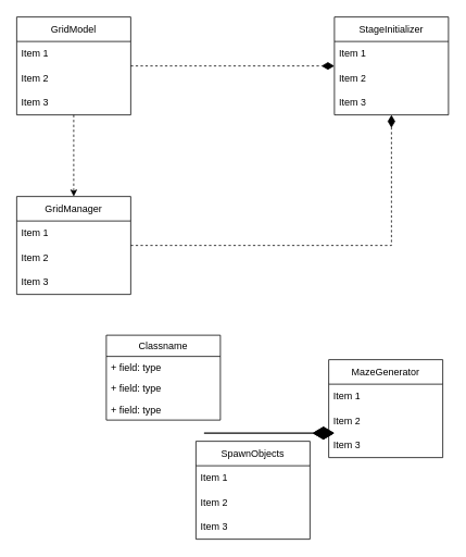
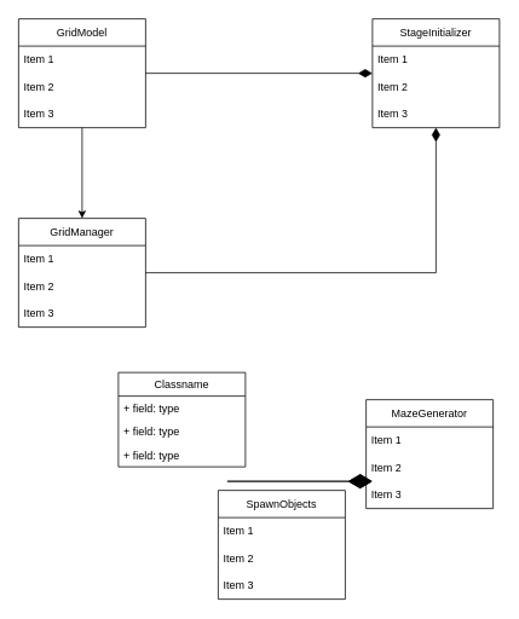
- <mxCell id="2" style="edgeStyle=orthogonalEdgeStyle;rounded=0;orthogonalLoop=1;jettySize=auto;html=1;endArrow=diamondThin;endFill=1;endSize=13;dashed=1;" edge="1" parent="1" source="3" target="13"><mxGeometry relative="1" as="geometry" /></mxCell>
+ <mxCell id="2" style="edgeStyle=orthogonalEdgeStyle;rounded=0;orthogonalLoop=1;jettySize=auto;html=1;endArrow=diamondThin;endFill=1;endSize=13;" edge="1" parent="1" source="3" target="13"><mxGeometry relative="1" as="geometry" /></mxCell>
- <mxCell id="7" style="edgeStyle=orthogonalEdgeStyle;rounded=0;orthogonalLoop=1;jettySize=auto;html=1;dashed=1;" edge="1" parent="1" source="3" target="9"><mxGeometry relative="1" as="geometry" /></mxCell>
+ <mxCell id="7" style="edgeStyle=orthogonalEdgeStyle;rounded=0;orthogonalLoop=1;jettySize=auto;html=1;" edge="1" parent="1" source="3" target="9"><mxGeometry relative="1" as="geometry" /></mxCell>
- <mxCell id="8" style="edgeStyle=orthogonalEdgeStyle;rounded=0;orthogonalLoop=1;jettySize=auto;html=1;endArrow=diamondThin;endFill=1;startSize=6;endSize=13;dashed=1;" edge="1" parent="1" source="9" target="13"><mxGeometry relative="1" as="geometry"><mxPoint x="430" y="220" as="targetPoint" /></mxGeometry></mxCell>
+ <mxCell id="8" style="edgeStyle=orthogonalEdgeStyle;rounded=0;orthogonalLoop=1;jettySize=auto;html=1;endArrow=diamondThin;endFill=1;startSize=6;endSize=13;" edge="1" parent="1" source="9" target="13"><mxGeometry relative="1" as="geometry"><mxPoint x="430" y="220" as="targetPoint" /></mxGeometry></mxCell>
